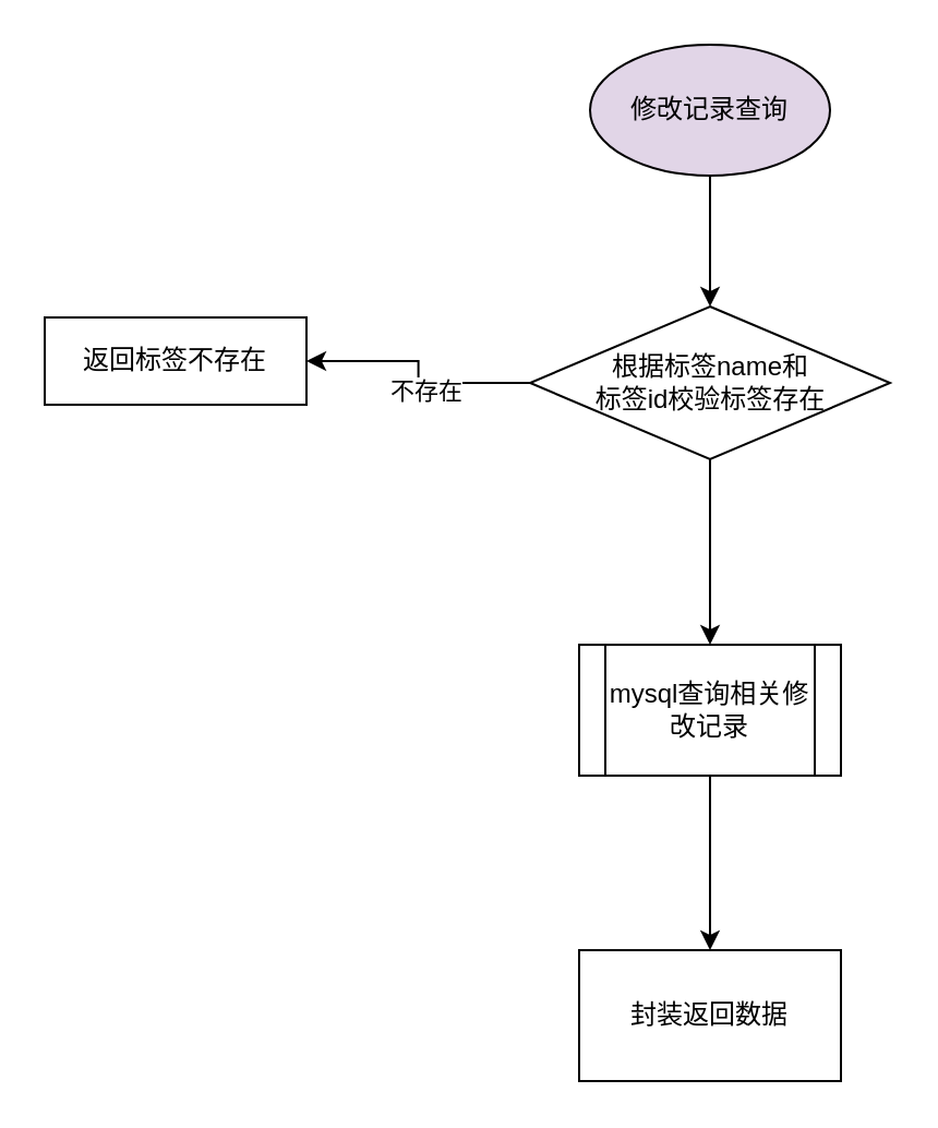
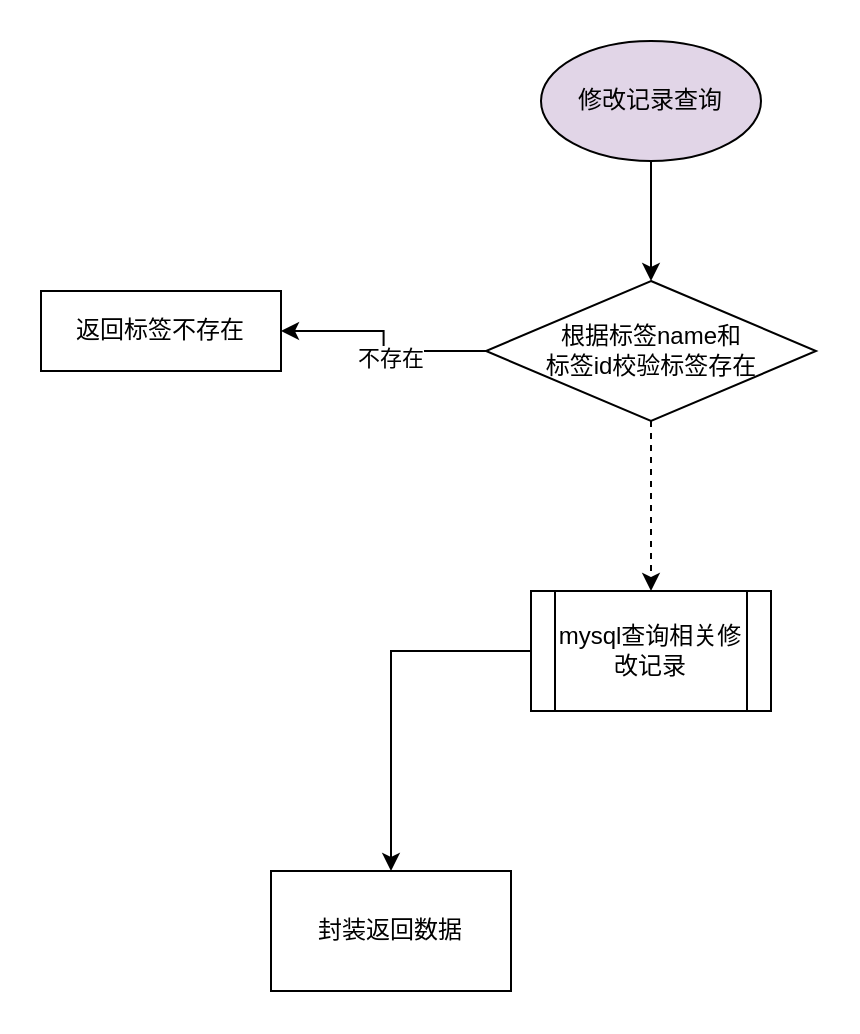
- <mxCell id="6" value="" style="edgeStyle=orthogonalEdgeStyle;rounded=0;orthogonalLoop=1;jettySize=auto;html=1;" edge="1" parent="1" source="7" target="10"><mxGeometry relative="1" as="geometry" /></mxCell>
+ <mxCell id="6" value="" style="edgeStyle=orthogonalEdgeStyle;rounded=0;orthogonalLoop=1;jettySize=auto;html=1;dashed=1;" edge="1" parent="1" source="7" target="10"><mxGeometry relative="1" as="geometry" /></mxCell>
- <mxCell id="11" value="封装返回数据" style="whiteSpace=wrap;html=1;" vertex="1" parent="1"><mxGeometry x="265" y="435" width="120" height="60" as="geometry" /></mxCell>
+ <mxCell id="11" value="封装返回数据" style="whiteSpace=wrap;html=1;" vertex="1" parent="1"><mxGeometry x="135" y="435" width="120" height="60" as="geometry" /></mxCell>
